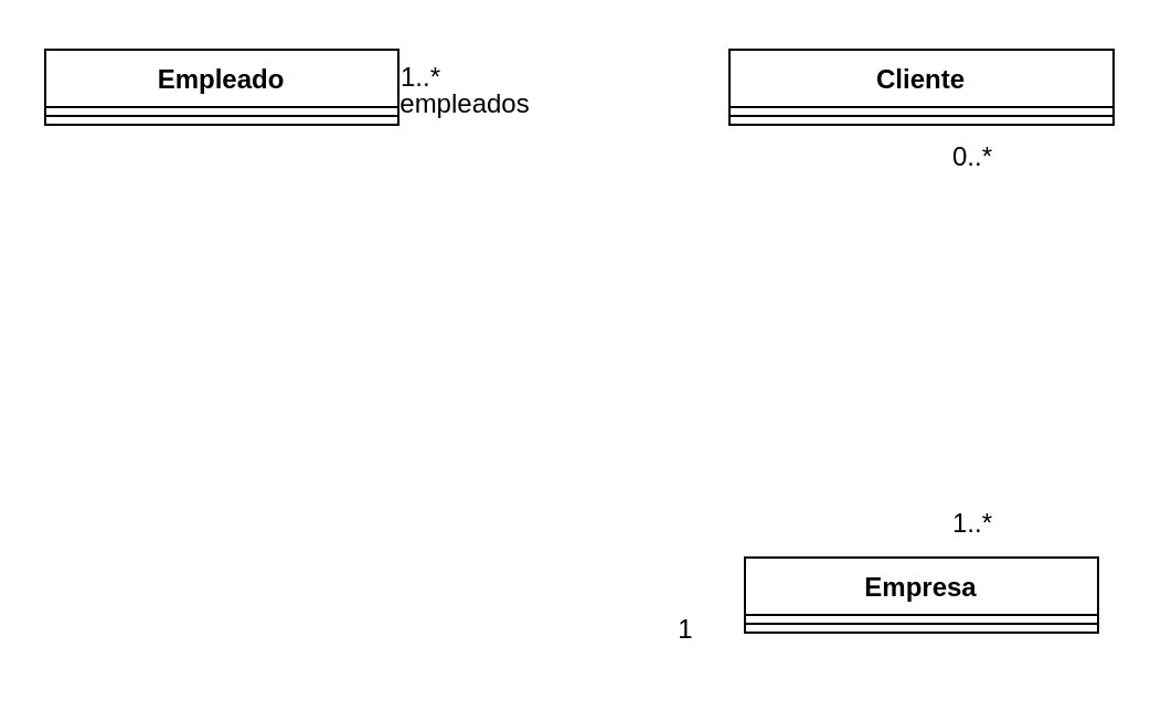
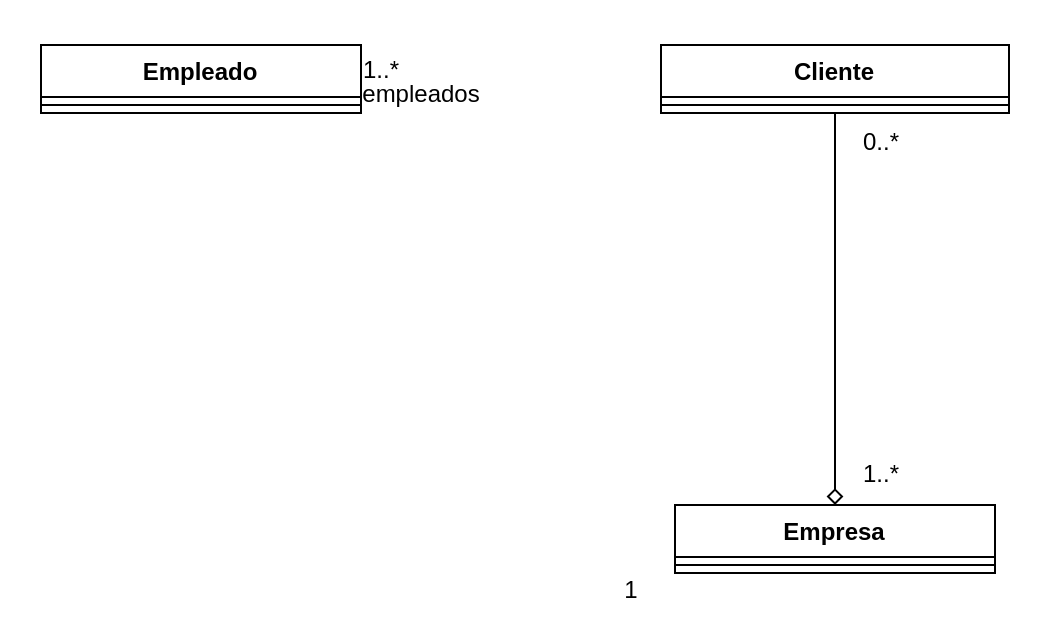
+ <mxCell id="4" style="edgeStyle=orthogonalEdgeStyle;rounded=0;orthogonalLoop=1;jettySize=auto;html=1;entryX=0.5;entryY=0;entryDx=0;entryDy=0;endArrow=diamond;endFill=0;" edge="1" parent="1" source="5" target="7"><mxGeometry relative="1" as="geometry" /></mxCell>
- <mxCell id="12" value="1" style="text;html=1;align=center;verticalAlign=middle;resizable=0;points=[];autosize=1;strokeColor=none;fillColor=none;" vertex="1" parent="1"><mxGeometry x="295" y="270" width="30" height="30" as="geometry" /></mxCell>
+ <mxCell id="12" value="1" style="text;html=1;align=center;verticalAlign=middle;resizable=0;points=[];autosize=1;strokeColor=none;fillColor=none;" vertex="1" parent="1"><mxGeometry x="300" y="280" width="30" height="30" as="geometry" /></mxCell>
